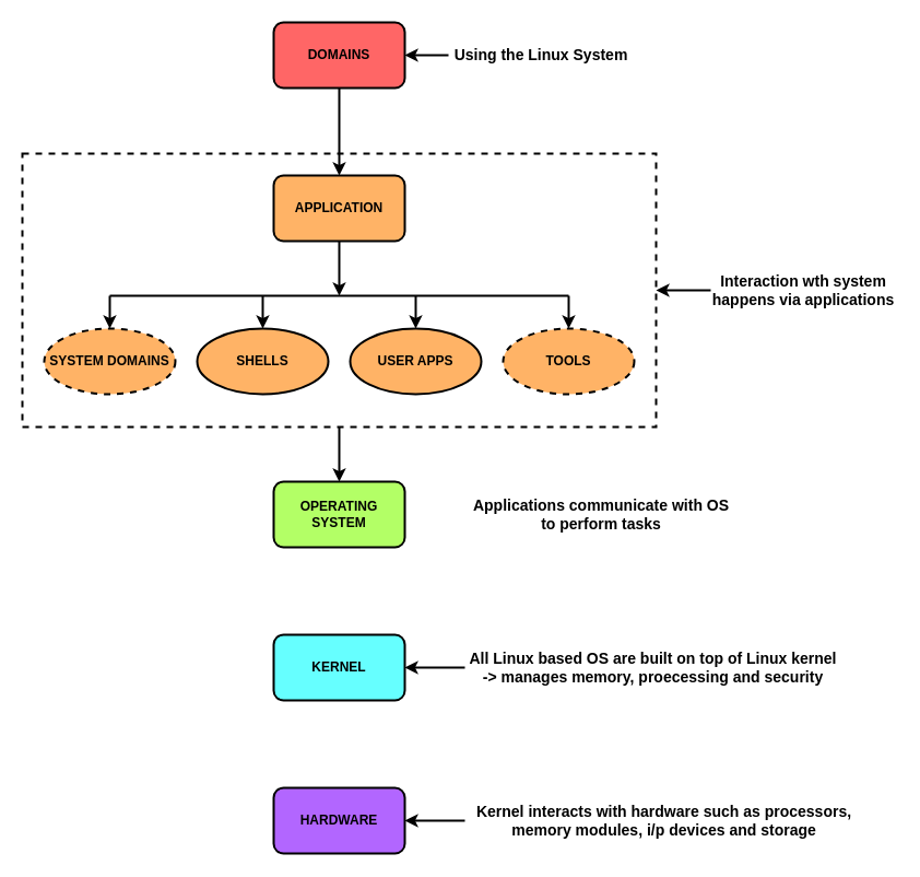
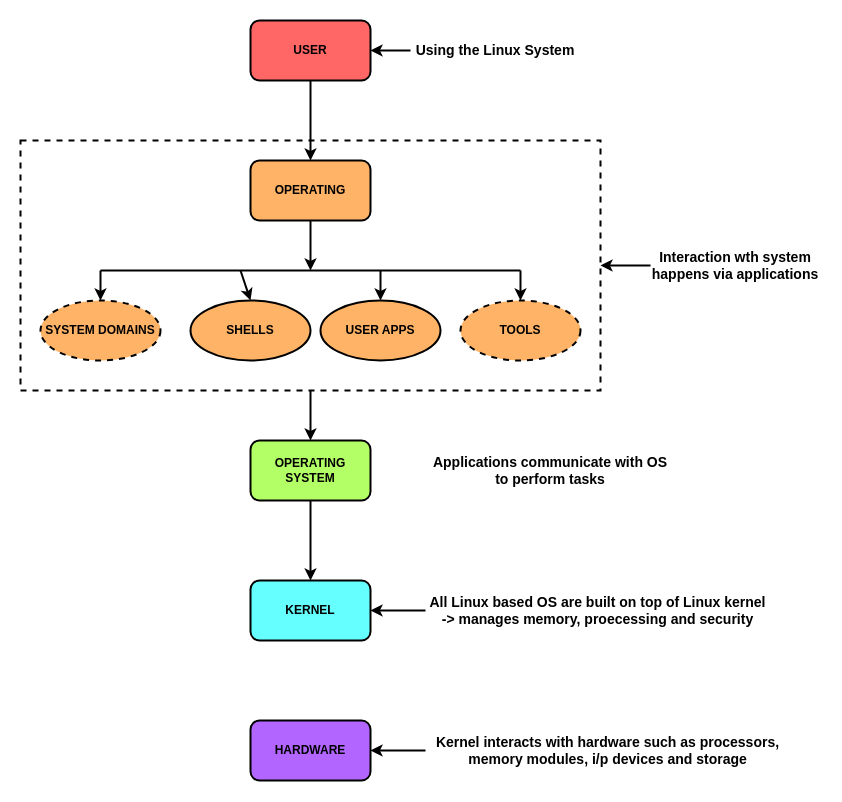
- <mxCell id="4" value="DOMAINS" style="rounded=1;whiteSpace=wrap;html=1;strokeColor=#000000;strokeWidth=2;fontStyle=1;fontColor=#000000;labelBackgroundColor=none;fillColor=#FF6666;" vertex="1" parent="1"><mxGeometry x="250" y="20" width="120" height="60" as="geometry" /></mxCell>
+ <mxCell id="4" value="USER" style="rounded=1;whiteSpace=wrap;html=1;strokeColor=#000000;strokeWidth=2;fontStyle=1;fontColor=#000000;labelBackgroundColor=none;fillColor=#FF6666;" vertex="1" parent="1"><mxGeometry x="250" y="20" width="120" height="60" as="geometry" /></mxCell>
- <mxCell id="6" value="APPLICATION" style="whiteSpace=wrap;html=1;rounded=1;strokeColor=#000000;strokeWidth=2;fontStyle=1;fontColor=#000000;fillColor=#FFB366;" vertex="1" parent="1"><mxGeometry x="250" y="160" width="120" height="60" as="geometry" /></mxCell>
+ <mxCell id="6" value="OPERATING" style="whiteSpace=wrap;html=1;rounded=1;strokeColor=#000000;strokeWidth=2;fontStyle=1;fontColor=#000000;fillColor=#FFB366;" vertex="1" parent="1"><mxGeometry x="250" y="160" width="120" height="60" as="geometry" /></mxCell>
- <mxCell id="7" value="SHELLS" style="ellipse;whiteSpace=wrap;html=1;rounded=1;strokeColor=#000000;strokeWidth=2;fontStyle=1;fillColor=#FFB366;fontColor=#000000;" vertex="1" parent="1"><mxGeometry x="180" y="300" width="120" height="60" as="geometry" /></mxCell>
+ <mxCell id="7" value="SHELLS" style="ellipse;whiteSpace=wrap;html=1;rounded=1;strokeColor=#000000;strokeWidth=2;fontStyle=1;fillColor=#FFB366;fontColor=#000000;" vertex="1" parent="1"><mxGeometry x="190" y="300" width="120" height="60" as="geometry" /></mxCell>
+ <mxCell id="17" value="" style="edgeStyle=none;html=1;strokeColor=#000000;strokeWidth=2;fontStyle=1;fontColor=#000000;" edge="1" parent="1" source="18" target="19"><mxGeometry relative="1" as="geometry" /></mxCell>
